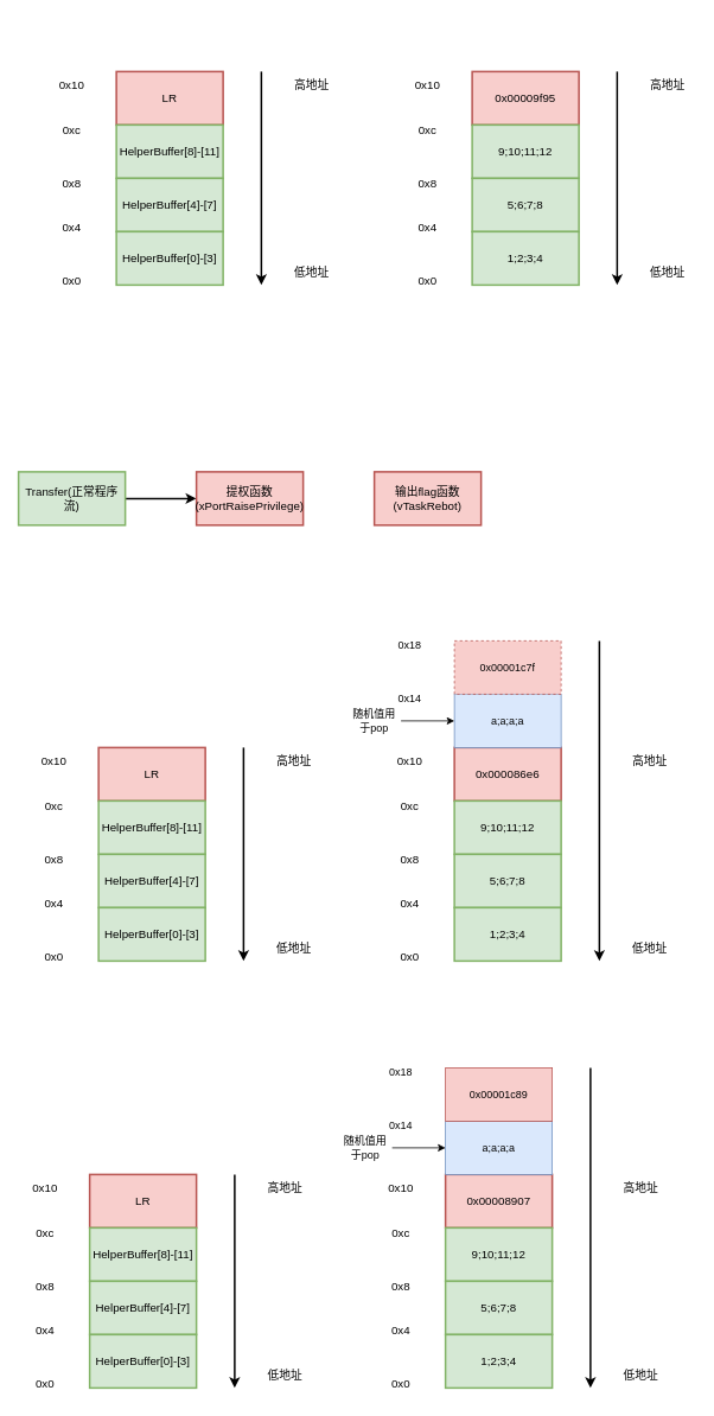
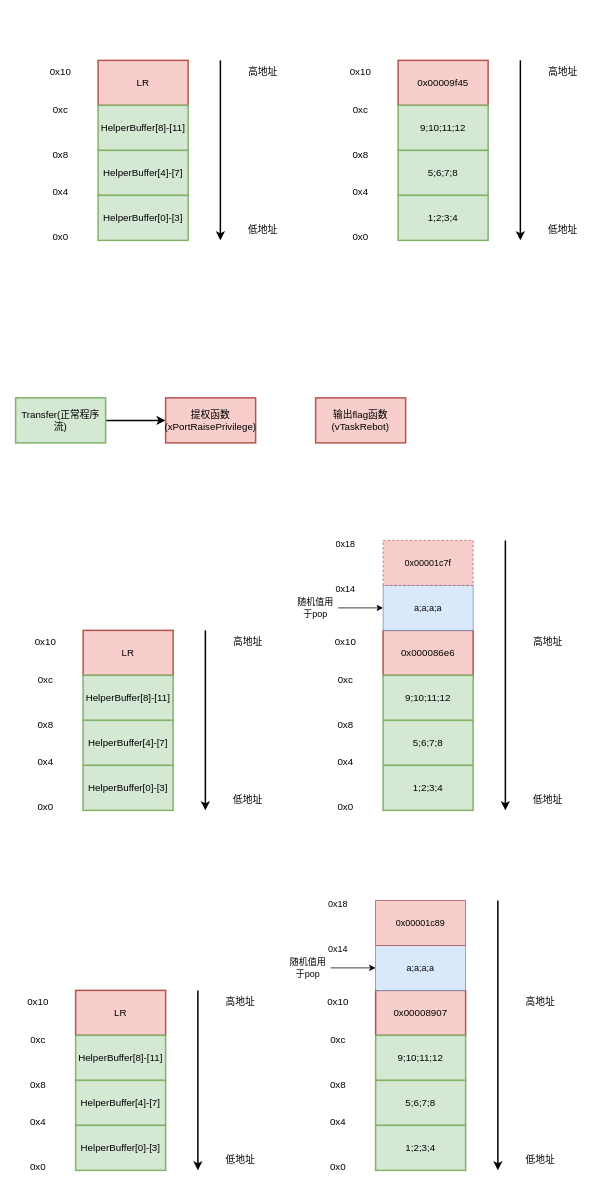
- <mxCell id="20" value="0x00009f95" style="rounded=0;whiteSpace=wrap;html=1;fillColor=#f8cecc;strokeColor=#b85450;fontSize=13;strokeWidth=2;" vertex="1" parent="1"><mxGeometry x="530" y="80" width="120" height="60" as="geometry" /></mxCell>
+ <mxCell id="20" value="0x00009f45" style="rounded=0;whiteSpace=wrap;html=1;fillColor=#f8cecc;strokeColor=#b85450;fontSize=13;strokeWidth=2;" vertex="1" parent="1"><mxGeometry x="530" y="80" width="120" height="60" as="geometry" /></mxCell>
